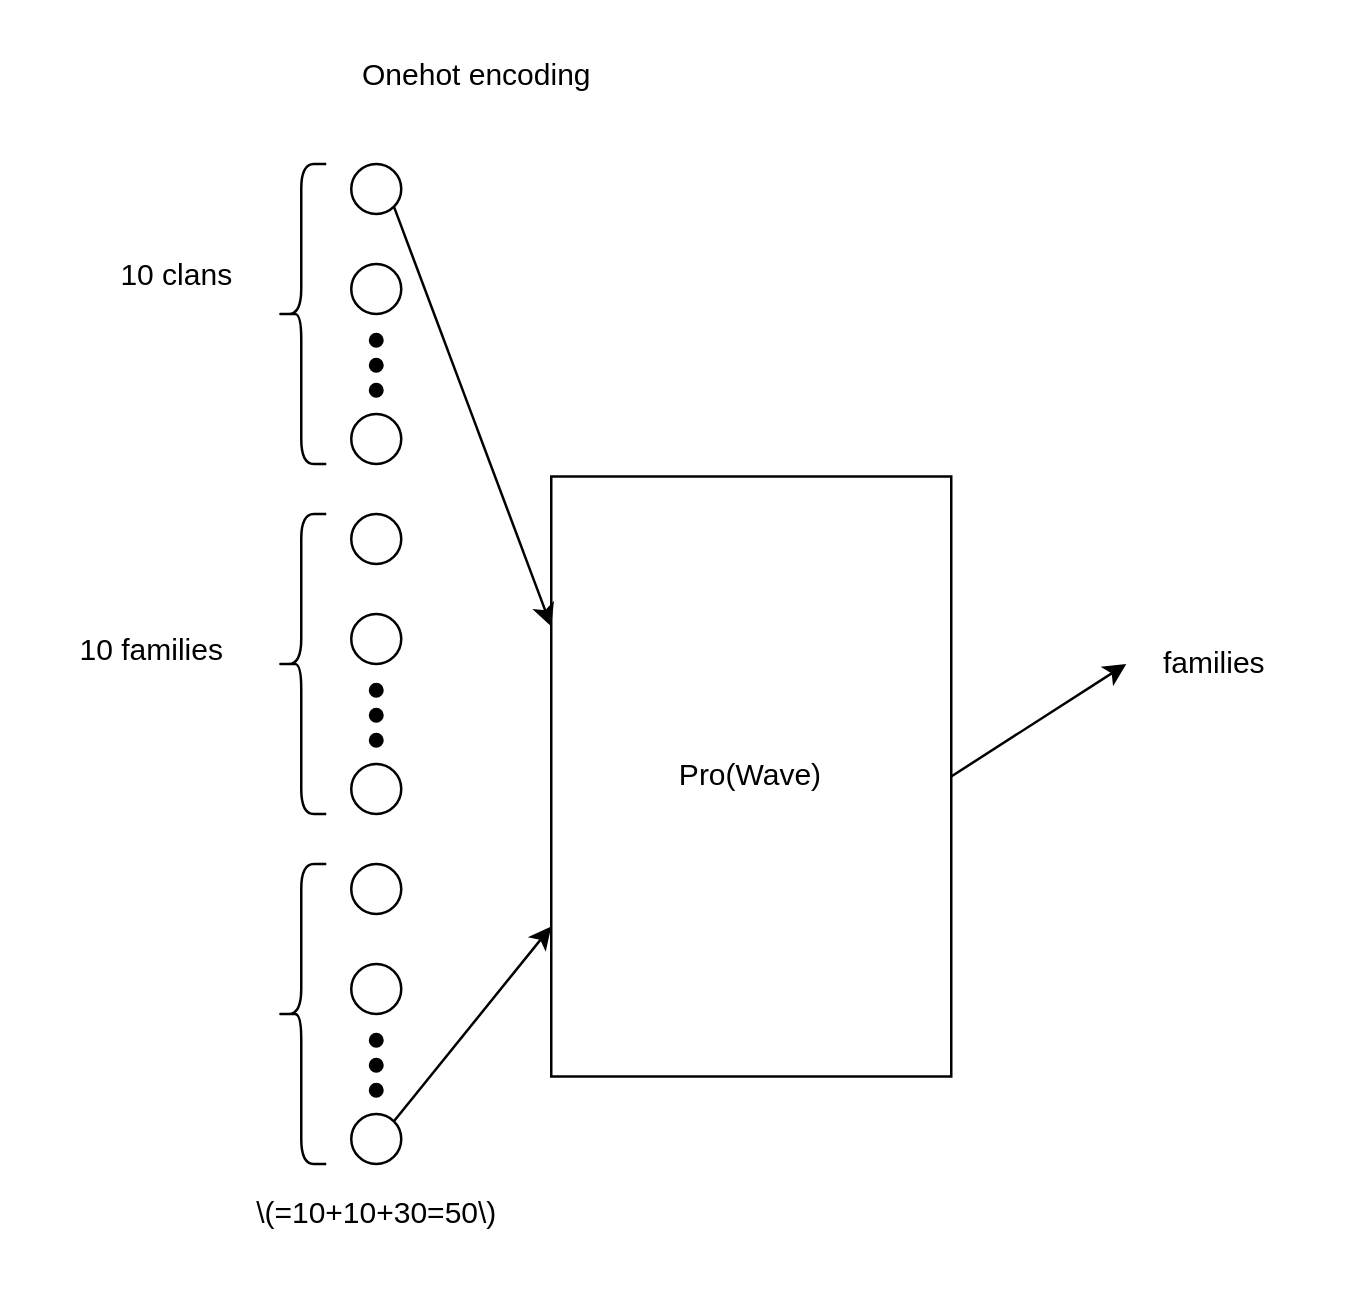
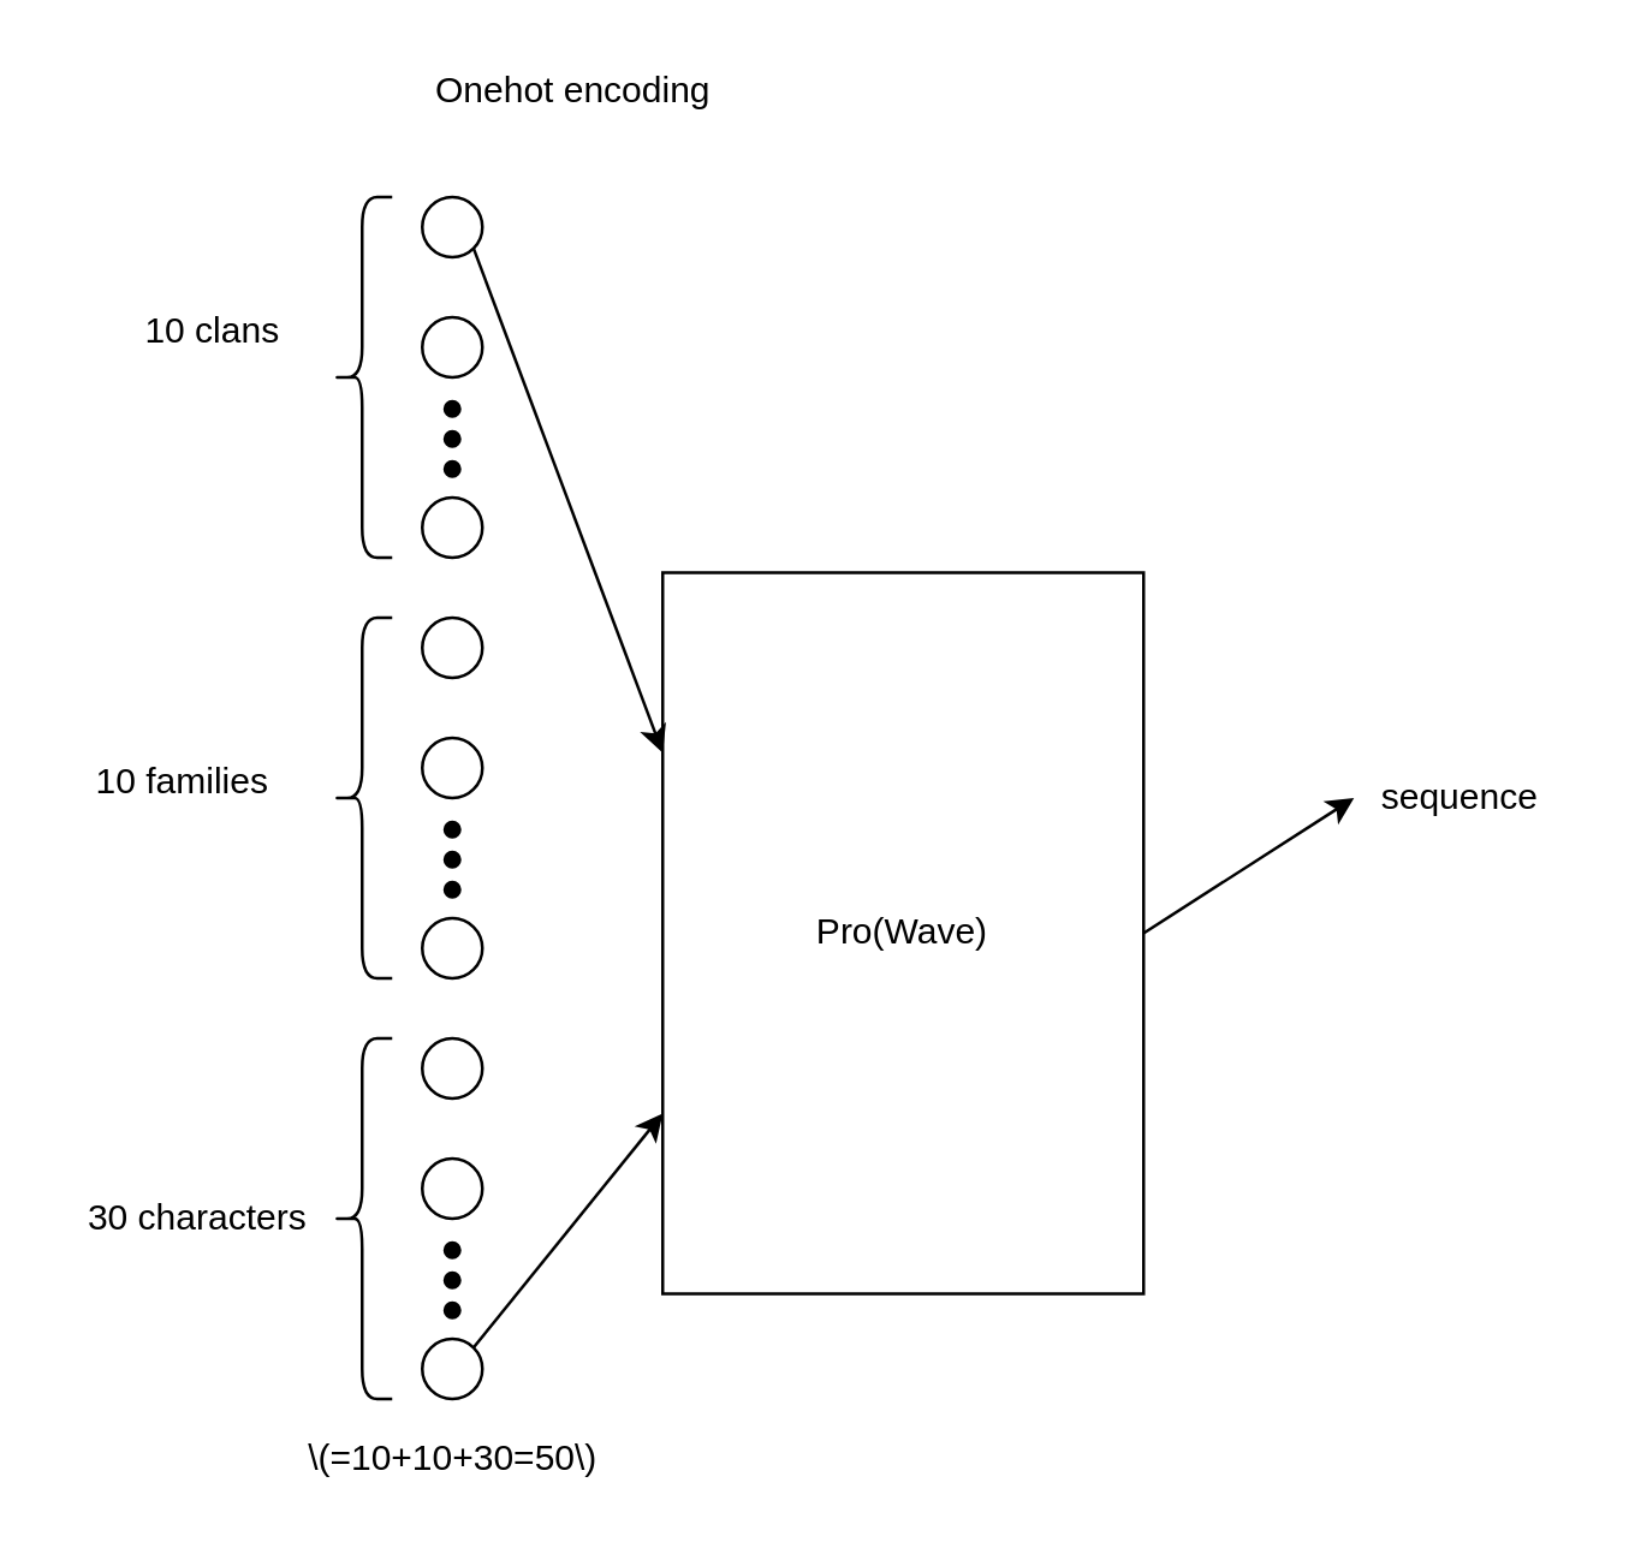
- <mxCell id="32" value="families" style="text;html=1;align=center;verticalAlign=middle;resizable=0;points=[];autosize=1;" vertex="1" parent="1"><mxGeometry x="450" y="255" width="70" height="20" as="geometry" /></mxCell>
+ <mxCell id="32" value="sequence" style="text;html=1;align=center;verticalAlign=middle;resizable=0;points=[];autosize=1;" vertex="1" parent="1"><mxGeometry x="450" y="255" width="70" height="20" as="geometry" /></mxCell>
+ <mxCell id="29" value="30 characters" style="text;html=1;align=center;verticalAlign=middle;resizable=0;points=[];autosize=1;" vertex="1" parent="1"><mxGeometry x="20" y="395" width="90" height="20" as="geometry" /></mxCell>
